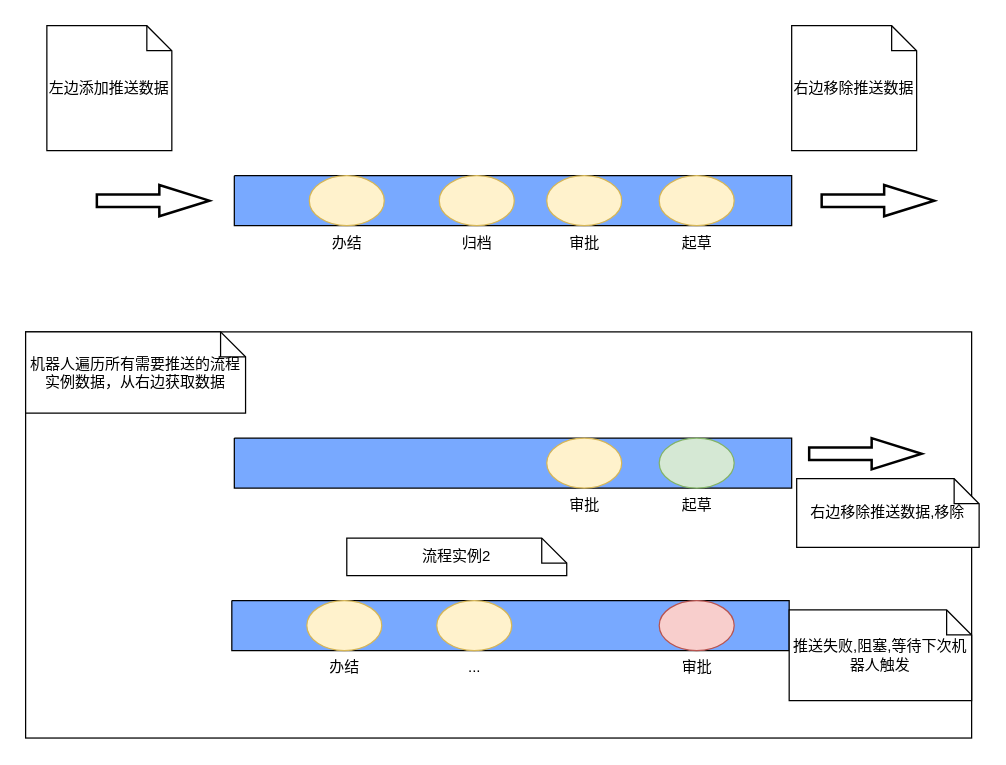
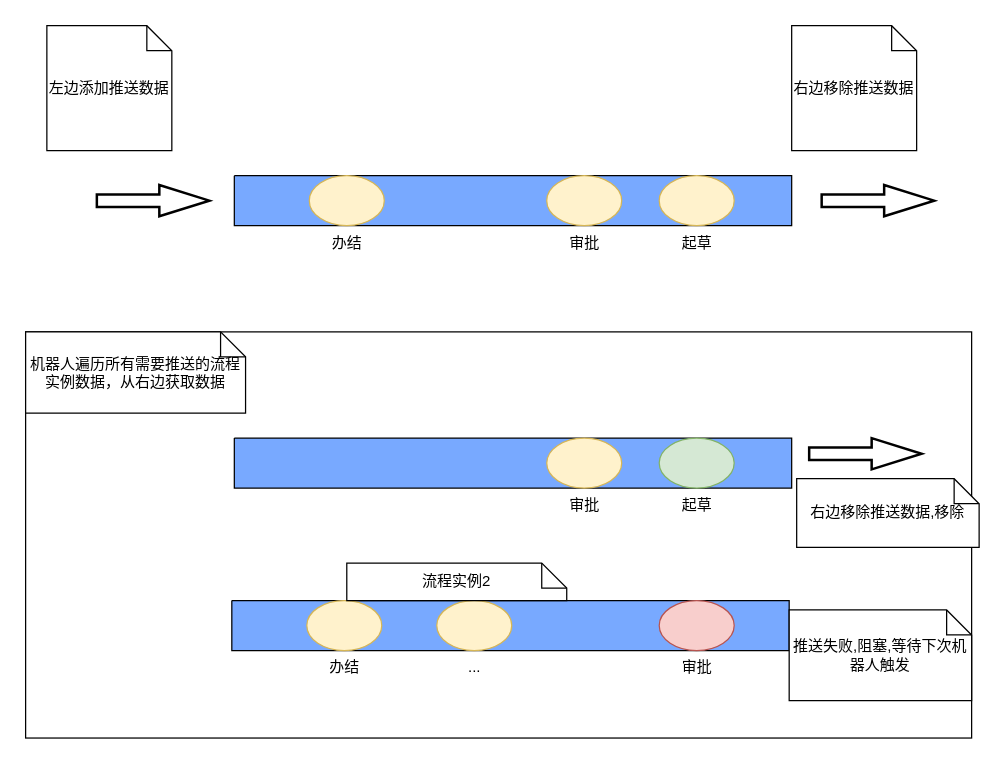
- <mxCell id="10" value="归档" style="verticalLabelPosition=bottom;verticalAlign=top;html=1;shape=mxgraph.flowchart.on-page_reference;fillColor=#fff2cc;strokeColor=#d6b656;" parent="1" vertex="1"><mxGeometry x="351" y="140" width="60" height="40" as="geometry" /></mxCell>
- <mxCell id="20" value="流程实例2" style="shape=note;size=20;whiteSpace=wrap;html=1;" parent="1" vertex="1"><mxGeometry x="277" y="430" width="176" height="30" as="geometry" /></mxCell>
+ <mxCell id="20" value="流程实例2" style="shape=note;size=20;whiteSpace=wrap;html=1;" parent="1" vertex="1"><mxGeometry x="277" y="450" width="176" height="30" as="geometry" /></mxCell>
